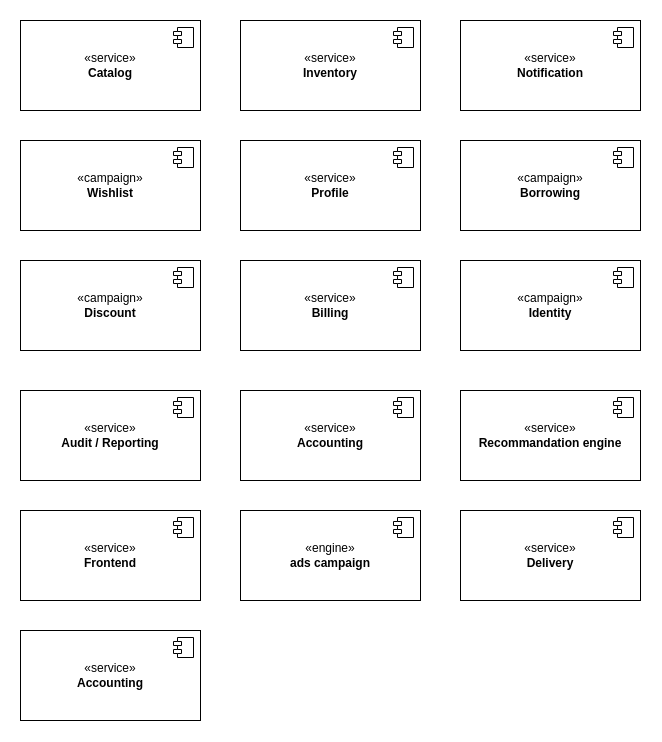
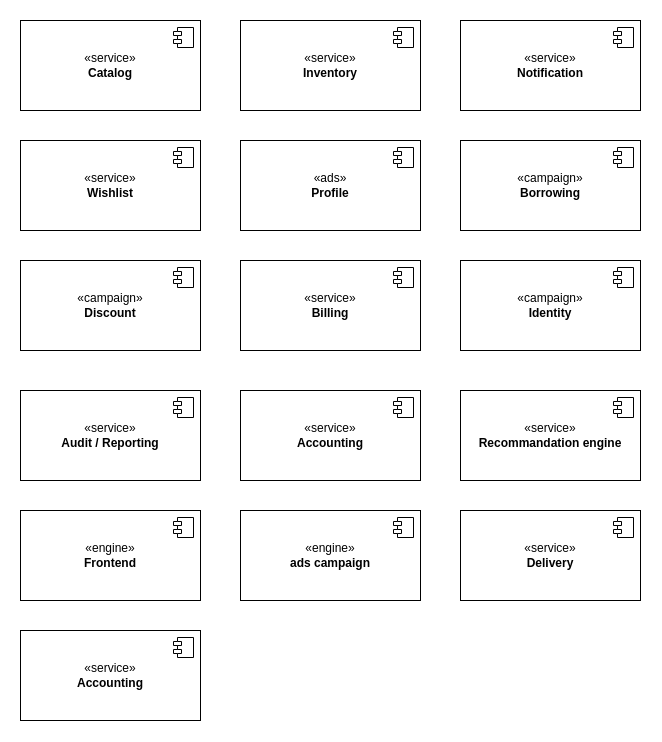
- <mxCell id="8" value="«campaign»&lt;br style=&quot;border-color: var(--border-color);&quot;&gt;&lt;b style=&quot;border-color: var(--border-color);&quot;&gt;Wishlist&lt;/b&gt;" style="html=1;dropTarget=0;whiteSpace=wrap;" vertex="1" parent="1"><mxGeometry x="20" y="140" width="180" height="90" as="geometry" /></mxCell>
+ <mxCell id="8" value="«service»&lt;br style=&quot;border-color: var(--border-color);&quot;&gt;&lt;b style=&quot;border-color: var(--border-color);&quot;&gt;Wishlist&lt;/b&gt;" style="html=1;dropTarget=0;whiteSpace=wrap;" vertex="1" parent="1"><mxGeometry x="20" y="140" width="180" height="90" as="geometry" /></mxCell>
- <mxCell id="6" value="«service»&lt;br style=&quot;border-color: var(--border-color);&quot;&gt;&lt;b style=&quot;border-color: var(--border-color);&quot;&gt;Profile&lt;/b&gt;" style="html=1;dropTarget=0;whiteSpace=wrap;" vertex="1" parent="1"><mxGeometry x="240" y="140" width="180" height="90" as="geometry" /></mxCell>
+ <mxCell id="6" value="«ads»&lt;br style=&quot;border-color: var(--border-color);&quot;&gt;&lt;b style=&quot;border-color: var(--border-color);&quot;&gt;Profile&lt;/b&gt;" style="html=1;dropTarget=0;whiteSpace=wrap;" vertex="1" parent="1"><mxGeometry x="240" y="140" width="180" height="90" as="geometry" /></mxCell>
- <mxCell id="22" value="«service»&lt;br style=&quot;border-color: var(--border-color);&quot;&gt;&lt;b style=&quot;border-color: var(--border-color);&quot;&gt;Frontend&lt;/b&gt;" style="html=1;dropTarget=0;whiteSpace=wrap;" vertex="1" parent="1"><mxGeometry x="20" y="510" width="180" height="90" as="geometry" /></mxCell>
+ <mxCell id="22" value="«engine»&lt;br style=&quot;border-color: var(--border-color);&quot;&gt;&lt;b style=&quot;border-color: var(--border-color);&quot;&gt;Frontend&lt;/b&gt;" style="html=1;dropTarget=0;whiteSpace=wrap;" vertex="1" parent="1"><mxGeometry x="20" y="510" width="180" height="90" as="geometry" /></mxCell>
